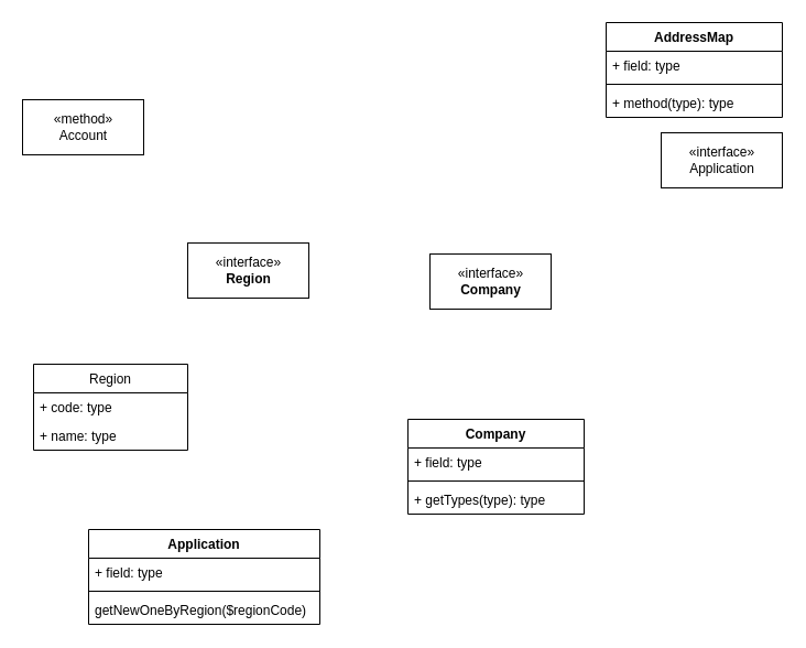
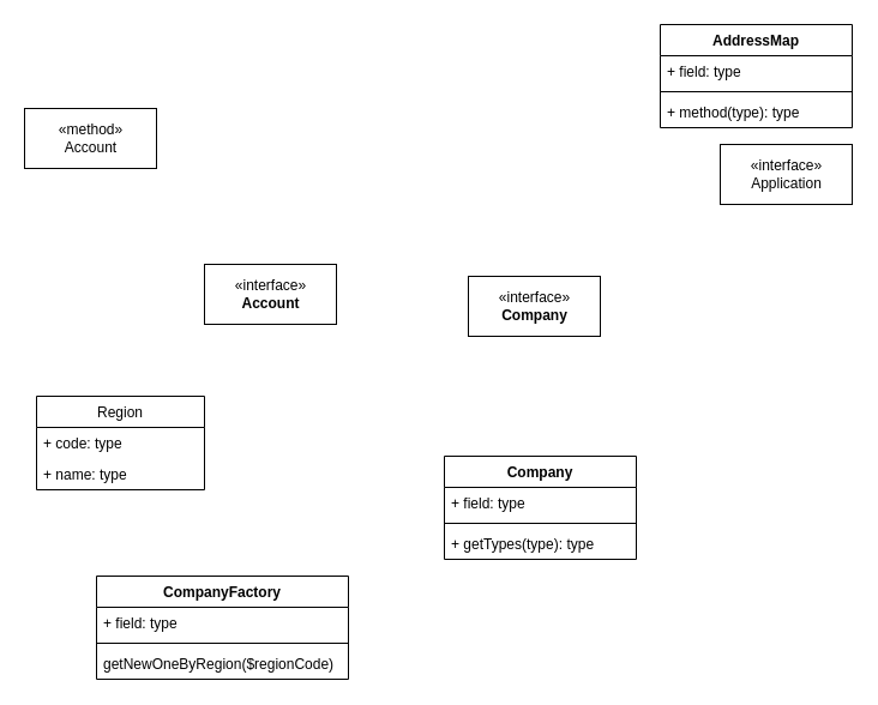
- <mxCell id="3" value="«interface»&lt;br&gt;&lt;b&gt;Region&lt;/b&gt;" style="html=1;" vertex="1" parent="1"><mxGeometry x="170" y="220" width="110" height="50" as="geometry" /></mxCell>
+ <mxCell id="3" value="«interface»&lt;br&gt;&lt;b&gt;Account&lt;/b&gt;" style="html=1;" vertex="1" parent="1"><mxGeometry x="170" y="220" width="110" height="50" as="geometry" /></mxCell>
- <mxCell id="14" value="Application" style="swimlane;fontStyle=1;align=center;verticalAlign=top;childLayout=stackLayout;horizontal=1;startSize=26;horizontalStack=0;resizeParent=1;resizeParentMax=0;resizeLast=0;collapsible=1;marginBottom=0;" vertex="1" parent="1"><mxGeometry x="80" y="480" width="210" height="86" as="geometry" /></mxCell>
+ <mxCell id="14" value="CompanyFactory" style="swimlane;fontStyle=1;align=center;verticalAlign=top;childLayout=stackLayout;horizontal=1;startSize=26;horizontalStack=0;resizeParent=1;resizeParentMax=0;resizeLast=0;collapsible=1;marginBottom=0;" vertex="1" parent="1"><mxGeometry x="80" y="480" width="210" height="86" as="geometry" /></mxCell>
